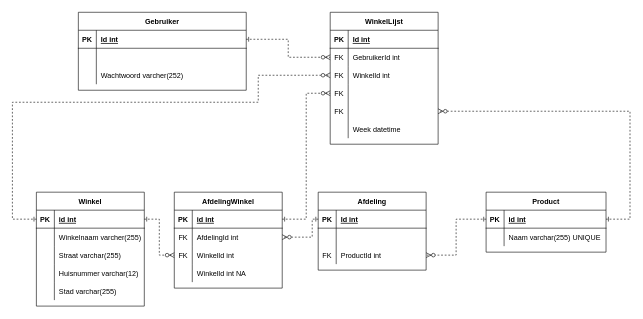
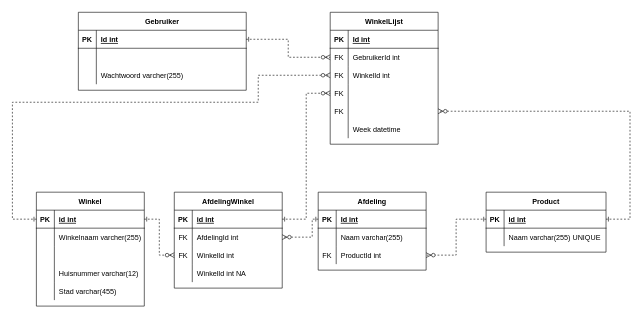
- <mxCell id="60" value="Wachtwoord varcher(252)" style="shape=partialRectangle;connectable=0;fillColor=none;top=0;left=0;bottom=0;right=0;align=left;spacingLeft=6;overflow=hidden;" parent="58" vertex="1"><mxGeometry x="30" width="250" height="30" as="geometry" /></mxCell>
+ <mxCell id="60" value="Wachtwoord varcher(255)" style="shape=partialRectangle;connectable=0;fillColor=none;top=0;left=0;bottom=0;right=0;align=left;spacingLeft=6;overflow=hidden;" parent="58" vertex="1"><mxGeometry x="30" width="250" height="30" as="geometry" /></mxCell>
+ <mxCell id="31" value="Naam varchar(255)" style="shape=partialRectangle;connectable=0;fillColor=none;top=0;left=0;bottom=0;right=0;align=left;spacingLeft=6;overflow=hidden;" parent="29" vertex="1"><mxGeometry x="30" width="150" height="30" as="geometry" /></mxCell>
- <mxCell id="11" value="Straat varchar(255)" style="shape=partialRectangle;connectable=0;fillColor=none;top=0;left=0;bottom=0;right=0;align=left;spacingLeft=6;overflow=hidden;" parent="9" vertex="1"><mxGeometry x="30" width="150" height="30" as="geometry" /></mxCell>
- <mxCell id="17" value="Stad varchar(255)" style="shape=partialRectangle;connectable=0;fillColor=none;top=0;left=0;bottom=0;right=0;align=left;spacingLeft=6;overflow=hidden;" parent="15" vertex="1"><mxGeometry x="30" width="150" height="30" as="geometry" /></mxCell>
+ <mxCell id="17" value="Stad varchar(455)" style="shape=partialRectangle;connectable=0;fillColor=none;top=0;left=0;bottom=0;right=0;align=left;spacingLeft=6;overflow=hidden;" parent="15" vertex="1"><mxGeometry x="30" width="150" height="30" as="geometry" /></mxCell>
